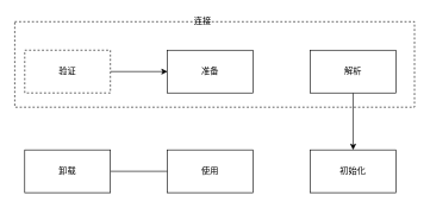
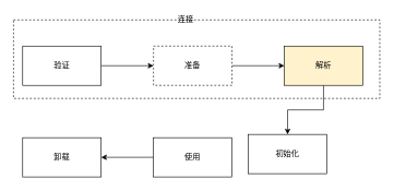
- <mxCell id="4" value="验证" style="rounded=0;whiteSpace=wrap;html=1;dashed=1;" parent="1" vertex="1"><mxGeometry x="34" y="70" width="120" height="60" as="geometry" /></mxCell>
+ <mxCell id="4" value="验证" style="rounded=0;whiteSpace=wrap;html=1;" parent="1" vertex="1"><mxGeometry x="34" y="70" width="120" height="60" as="geometry" /></mxCell>
- <mxCell id="6" value="准备" style="rounded=0;whiteSpace=wrap;html=1;" parent="1" vertex="1"><mxGeometry x="234" y="70" width="120" height="60" as="geometry" /></mxCell>
+ <mxCell id="6" value="准备" style="rounded=0;whiteSpace=wrap;html=1;dashed=1;" parent="1" vertex="1"><mxGeometry x="234" y="70" width="120" height="60" as="geometry" /></mxCell>
+ <mxCell id="5" value="" style="edgeStyle=orthogonalEdgeStyle;rounded=0;orthogonalLoop=1;jettySize=auto;html=1;" parent="1" source="6" target="8" edge="1"><mxGeometry relative="1" as="geometry" /></mxCell>
- <mxCell id="8" value="解析" style="rounded=0;whiteSpace=wrap;html=1;" parent="1" vertex="1"><mxGeometry x="434" y="70" width="120" height="60" as="geometry" /></mxCell>
+ <mxCell id="8" value="解析" style="rounded=0;whiteSpace=wrap;html=1;fillColor=#fff2cc;" parent="1" vertex="1"><mxGeometry x="434" y="70" width="120" height="60" as="geometry" /></mxCell>
- <mxCell id="10" value="" style="edgeStyle=orthogonalEdgeStyle;rounded=0;orthogonalLoop=1;jettySize=auto;html=1;endArrow=none;" parent="1" source="11" target="12" edge="1"><mxGeometry relative="1" as="geometry" /></mxCell>
+ <mxCell id="10" value="" style="edgeStyle=orthogonalEdgeStyle;rounded=0;orthogonalLoop=1;jettySize=auto;html=1;" parent="1" source="11" target="12" edge="1"><mxGeometry relative="1" as="geometry" /></mxCell>
- <mxCell id="9" value="初始化" style="rounded=0;whiteSpace=wrap;html=1;" parent="1" vertex="1"><mxGeometry x="434" y="210" width="120" height="60" as="geometry" /></mxCell>
+ <mxCell id="9" value="初始化" style="rounded=0;whiteSpace=wrap;html=1;" parent="1" vertex="1"><mxGeometry x="379" y="205" width="120" height="60" as="geometry" /></mxCell>
